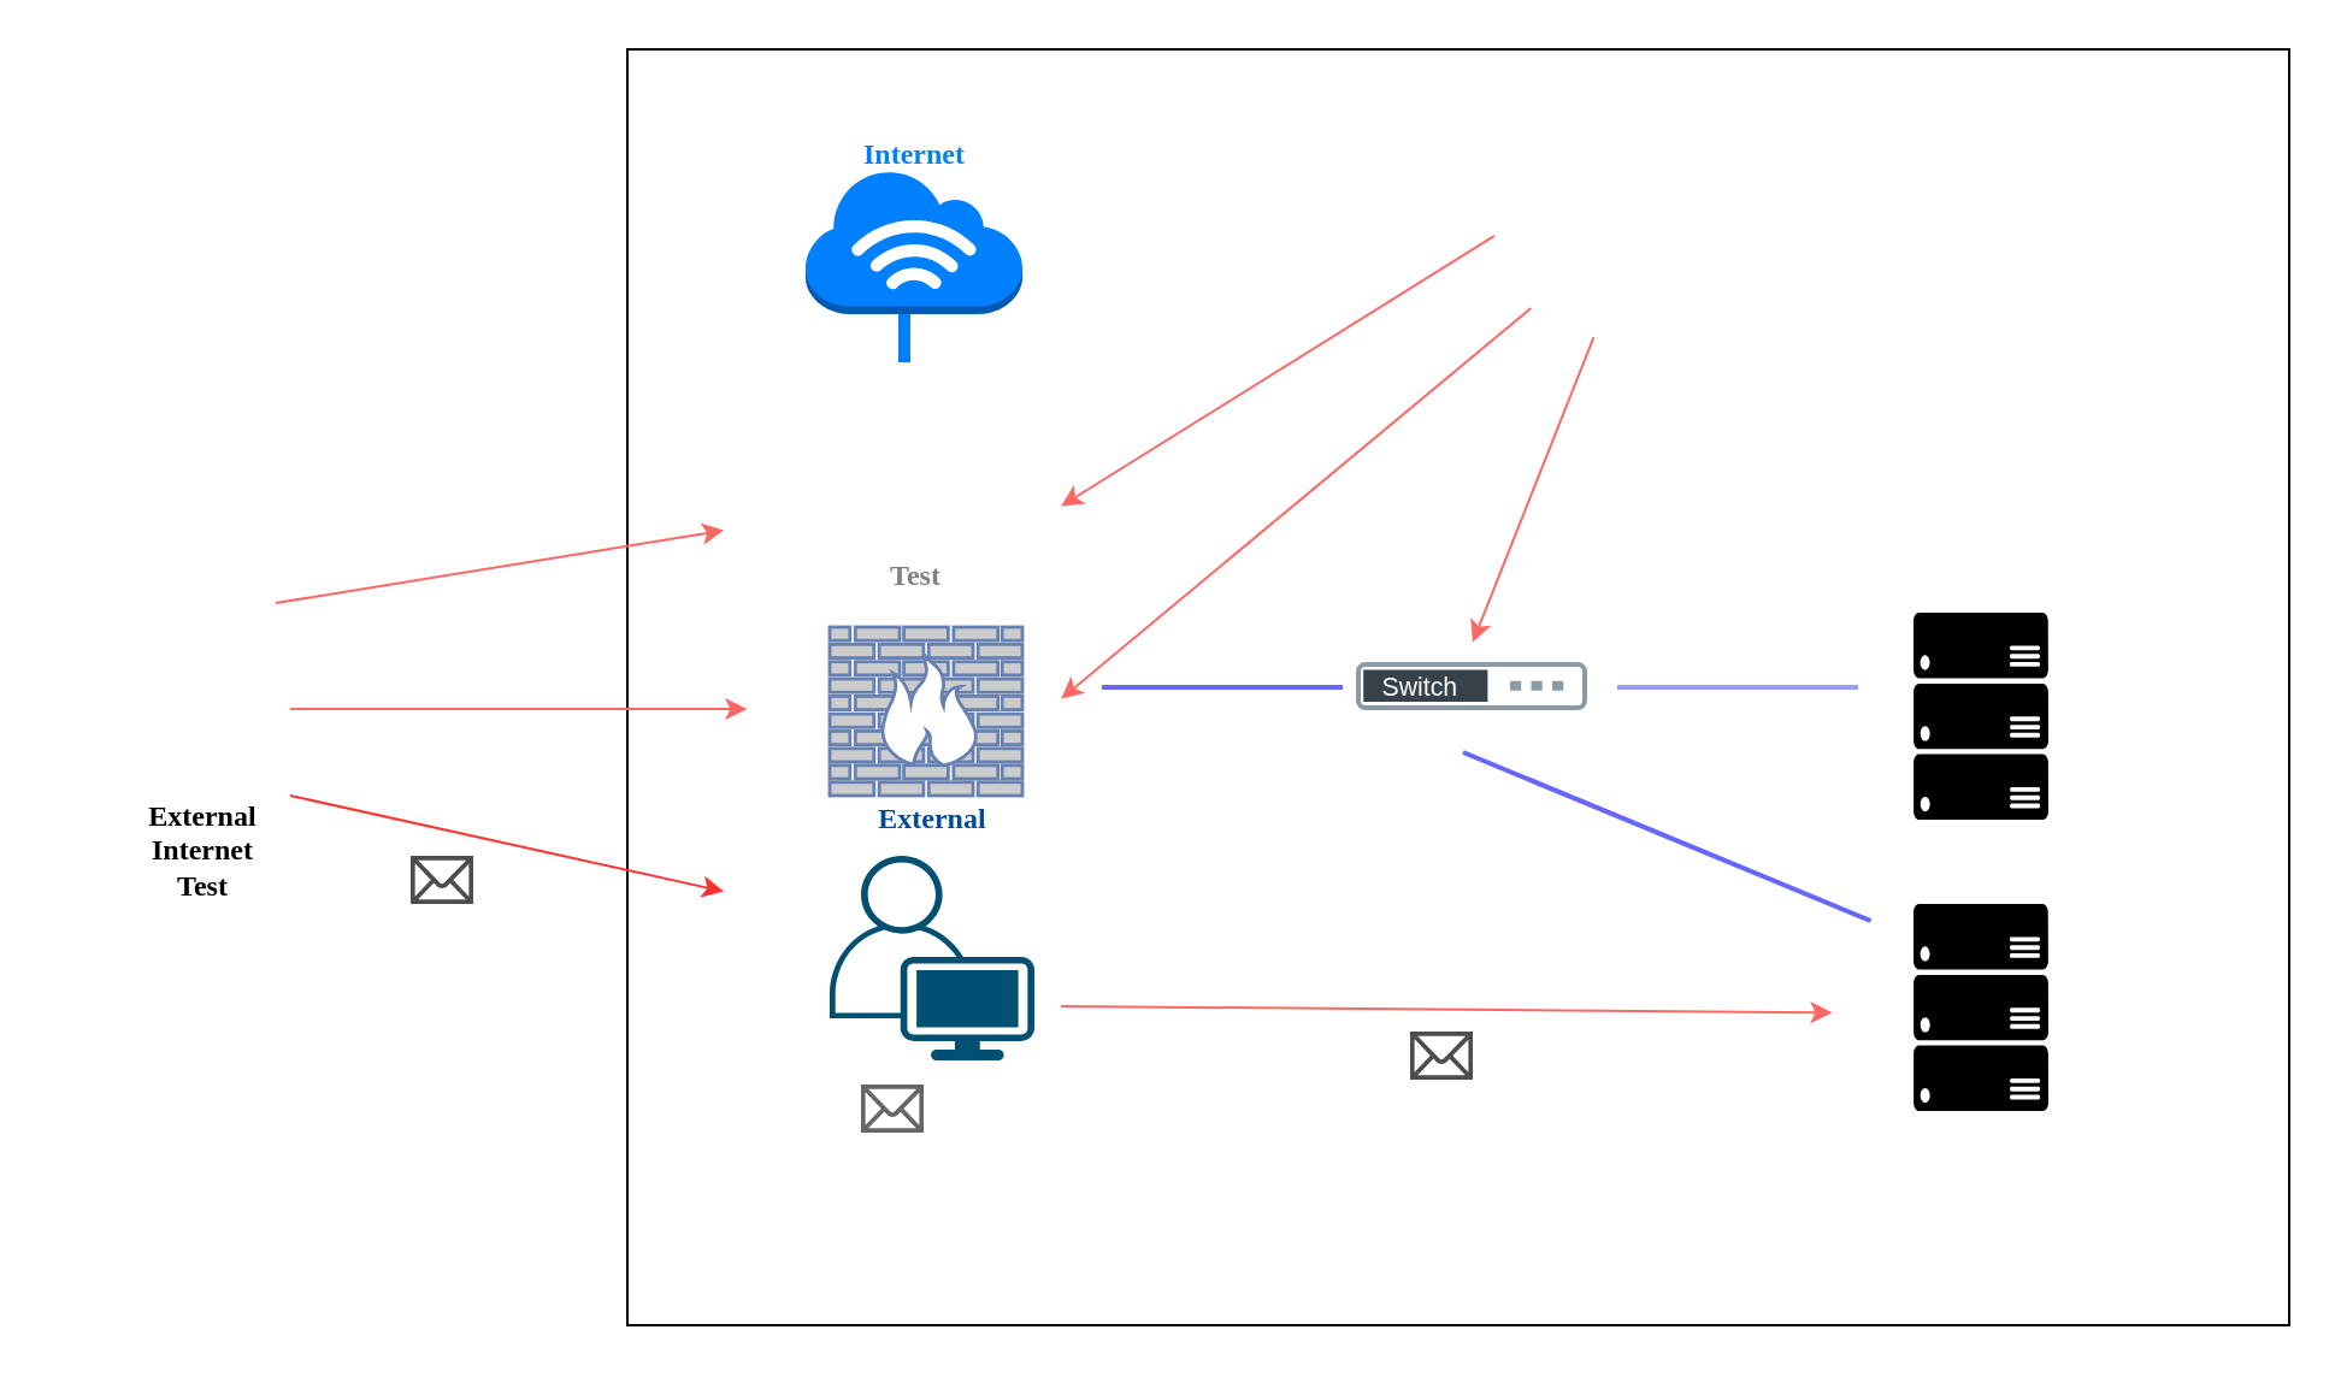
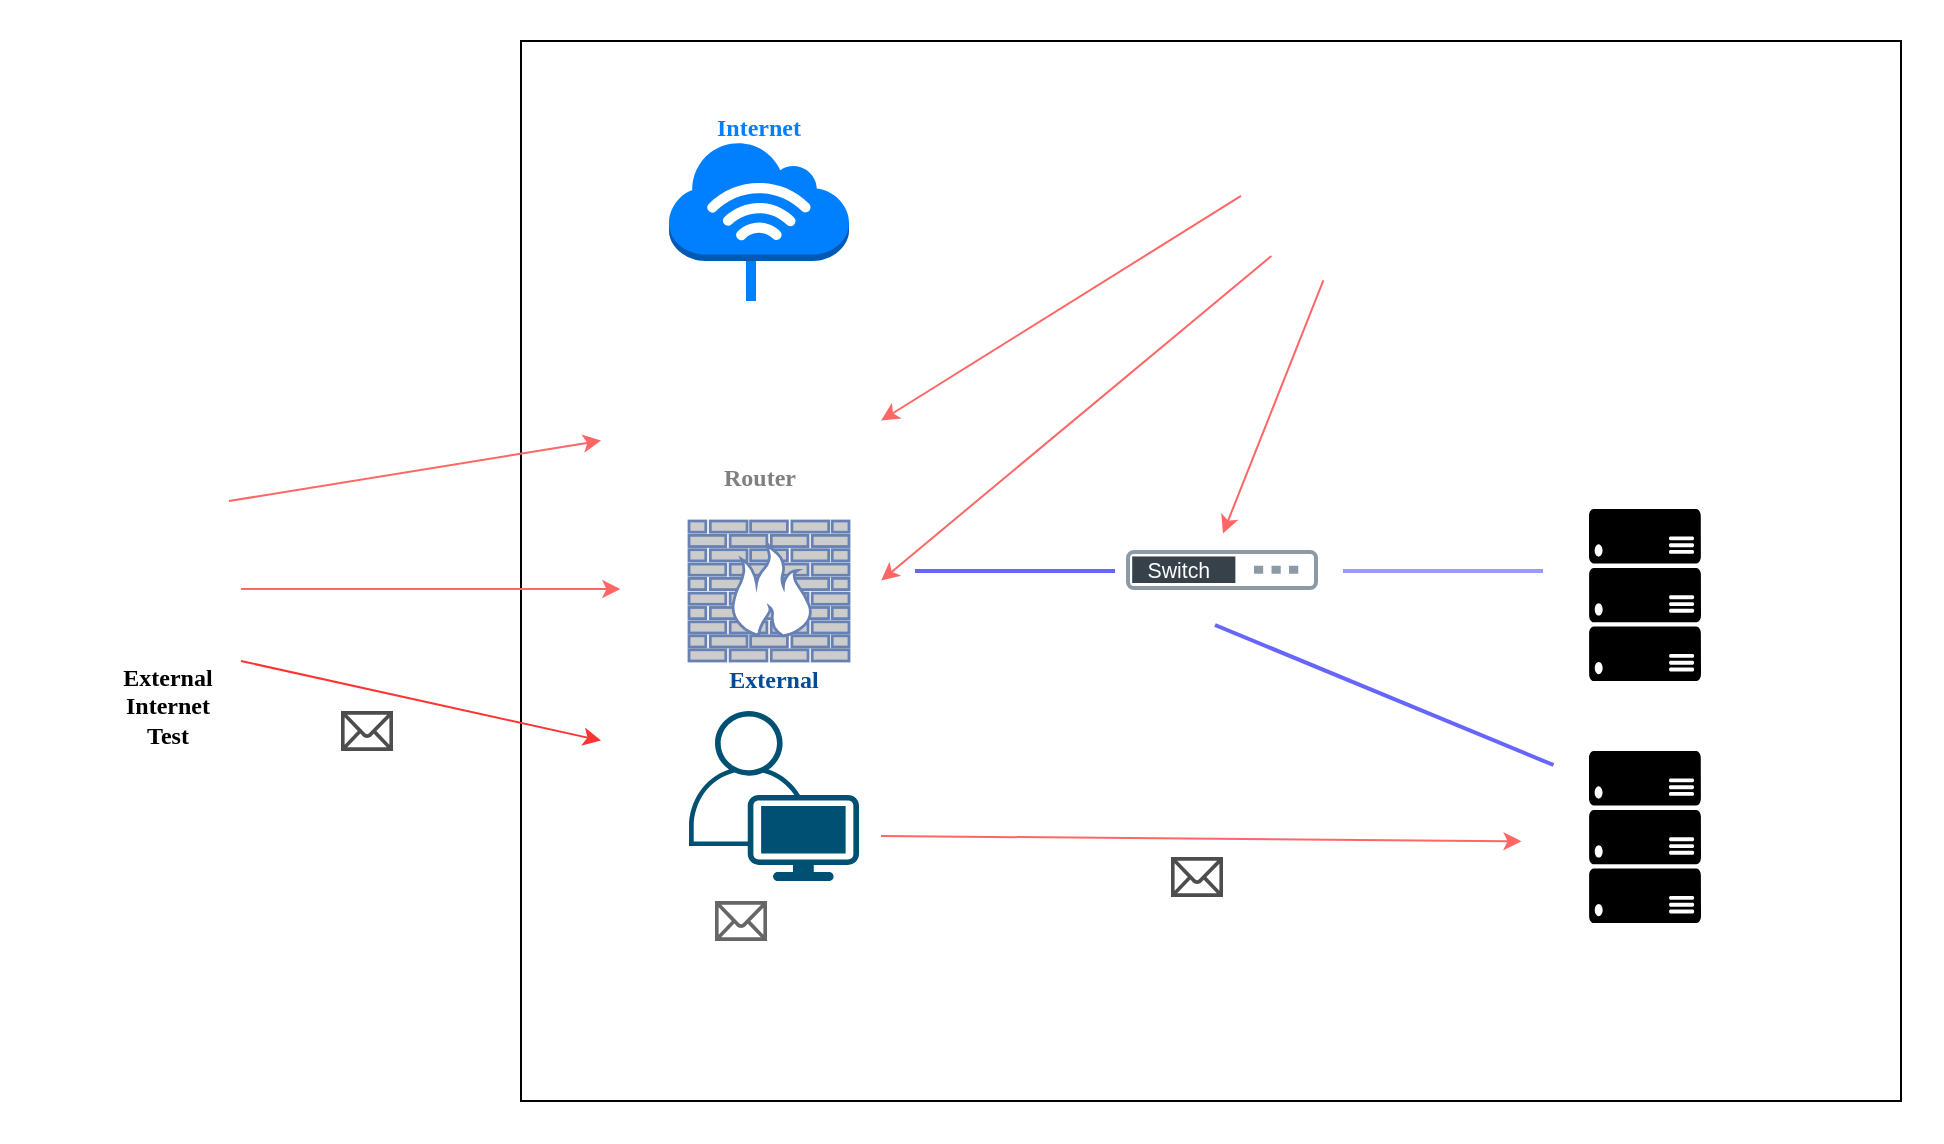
- <mxCell id="12" value="&lt;font face=&quot;Comic Sans MS&quot; color=&quot;#808080&quot;&gt;&lt;b&gt;Test&lt;/b&gt;&lt;/font&gt;" style="text;html=1;strokeColor=none;fillColor=none;align=center;verticalAlign=middle;whiteSpace=wrap;rounded=0;" vertex="1" parent="1"><mxGeometry x="350" y="224" width="60" height="30" as="geometry" /></mxCell>
+ <mxCell id="12" value="&lt;font face=&quot;Comic Sans MS&quot; color=&quot;#808080&quot;&gt;&lt;b&gt;Router&lt;/b&gt;&lt;/font&gt;" style="text;html=1;strokeColor=none;fillColor=none;align=center;verticalAlign=middle;whiteSpace=wrap;rounded=0;" vertex="1" parent="1"><mxGeometry x="350" y="224" width="60" height="30" as="geometry" /></mxCell>
